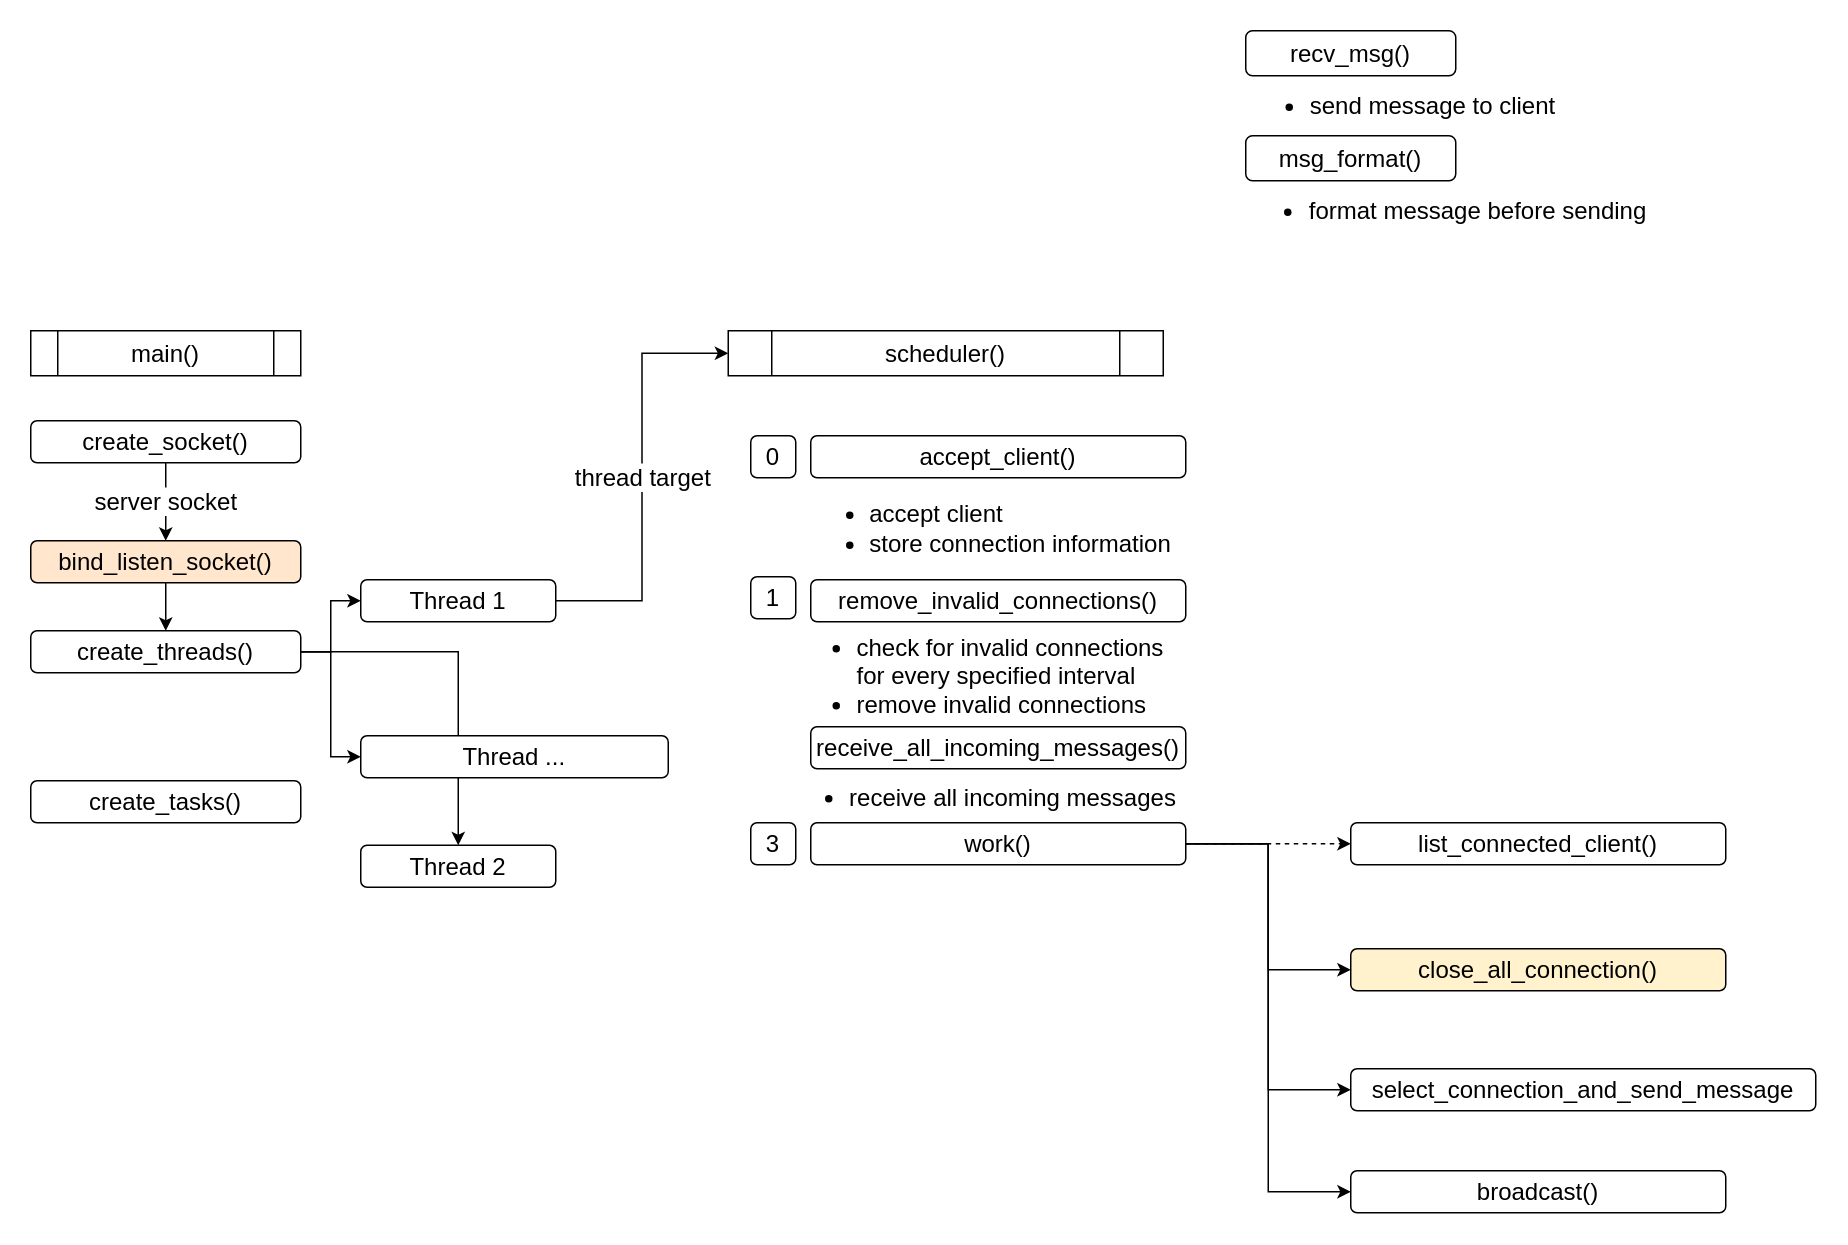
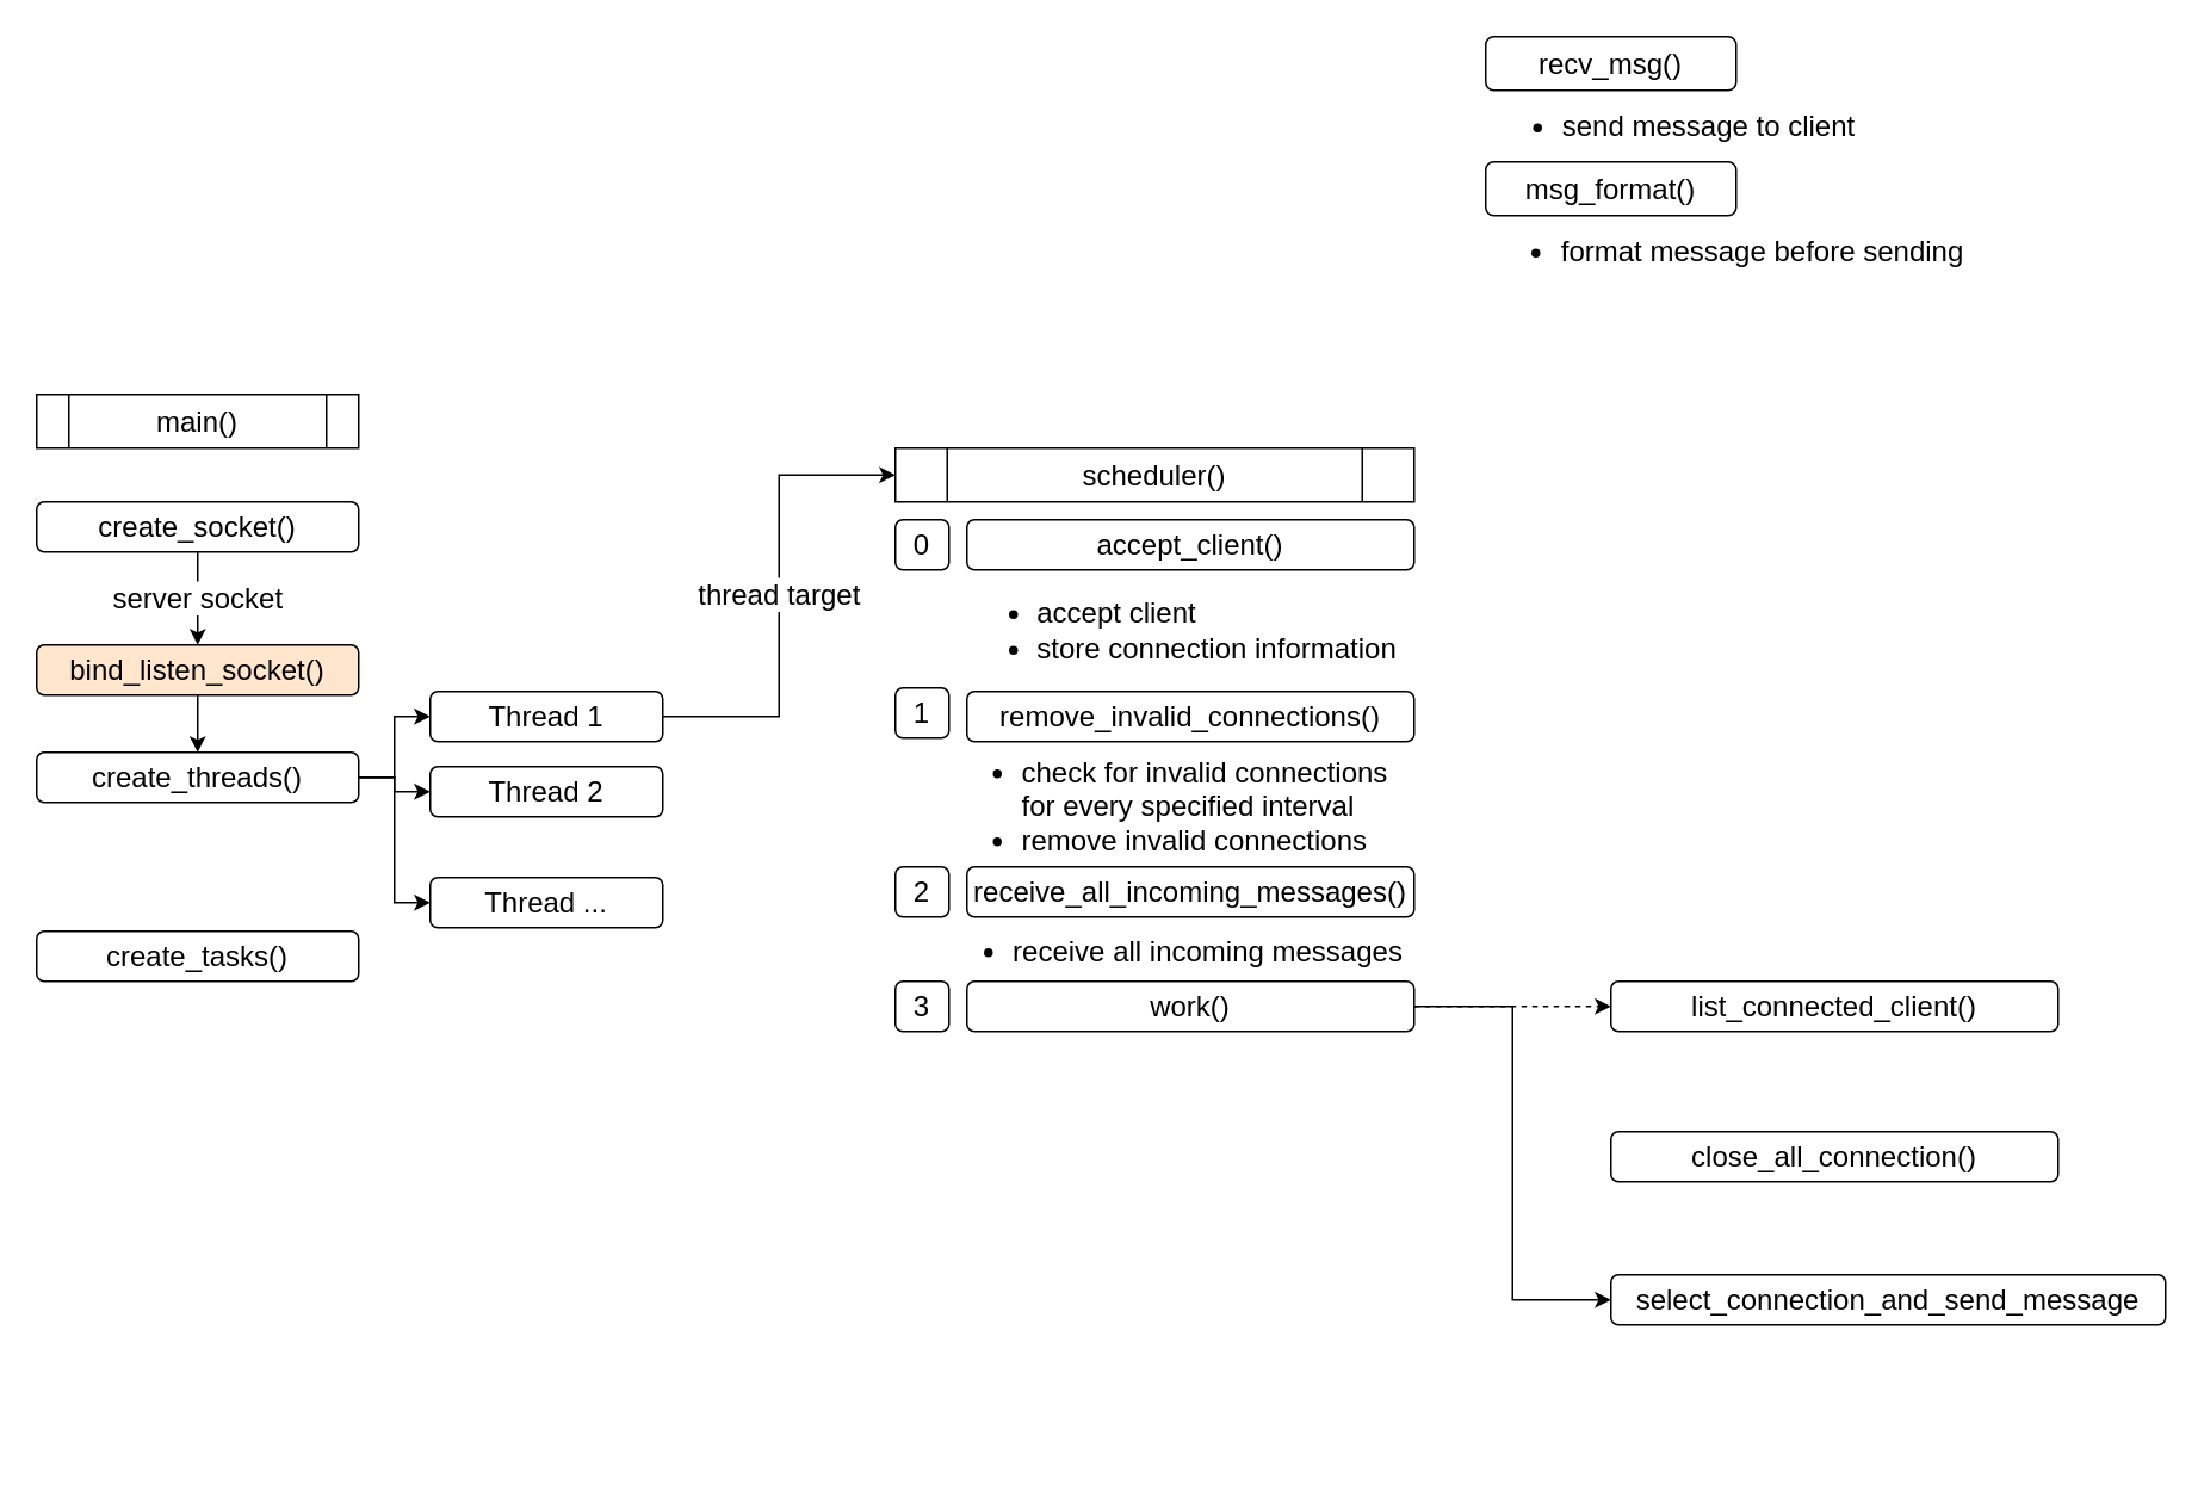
- <mxCell id="20" value="scheduler()" style="shape=process;whiteSpace=wrap;html=1;backgroundOutline=1;fontSize=16;align=center;" vertex="1" parent="1"><mxGeometry x="485" y="220" width="290" height="30" as="geometry" /></mxCell>
+ <mxCell id="20" value="scheduler()" style="shape=process;whiteSpace=wrap;html=1;backgroundOutline=1;fontSize=16;align=center;" vertex="1" parent="1"><mxGeometry x="500" y="250" width="290" height="30" as="geometry" /></mxCell>
+ <mxCell id="31" value="2" style="rounded=1;whiteSpace=wrap;html=1;fontSize=16;align=center;" vertex="1" parent="1"><mxGeometry x="500" y="484" width="30" height="28" as="geometry" /></mxCell>
- <mxCell id="19" value="Thread ..." style="rounded=1;whiteSpace=wrap;html=1;fontSize=16;align=center;" vertex="1" parent="1"><mxGeometry x="240" y="490" width="205" height="28" as="geometry" /></mxCell>
+ <mxCell id="19" value="Thread ..." style="rounded=1;whiteSpace=wrap;html=1;fontSize=16;align=center;" vertex="1" parent="1"><mxGeometry x="240" y="490" width="130" height="28" as="geometry" /></mxCell>
- <mxCell id="18" value="Thread 2" style="rounded=1;whiteSpace=wrap;html=1;fontSize=16;align=center;" vertex="1" parent="1"><mxGeometry x="240" y="563" width="130" height="28" as="geometry" /></mxCell>
+ <mxCell id="18" value="Thread 2" style="rounded=1;whiteSpace=wrap;html=1;fontSize=16;align=center;" vertex="1" parent="1"><mxGeometry x="240" y="428" width="130" height="28" as="geometry" /></mxCell>
- <mxCell id="27" style="edgeStyle=orthogonalEdgeStyle;rounded=0;orthogonalLoop=1;jettySize=auto;html=1;exitX=1;exitY=0.5;exitDx=0;exitDy=0;entryX=0;entryY=0.5;entryDx=0;entryDy=0;fontSize=16;" edge="1" parent="1" source="28" target="37"><mxGeometry relative="1" as="geometry" /></mxCell>
- <mxCell id="37" value="close_all_connection()" style="rounded=1;whiteSpace=wrap;html=1;fontSize=16;align=center;fillColor=#fff2cc;" vertex="1" parent="1"><mxGeometry x="900" y="632" width="250" height="28" as="geometry" /></mxCell>
+ <mxCell id="37" value="close_all_connection()" style="rounded=1;whiteSpace=wrap;html=1;fontSize=16;align=center;" vertex="1" parent="1"><mxGeometry x="900" y="632" width="250" height="28" as="geometry" /></mxCell>
- <mxCell id="26" style="edgeStyle=orthogonalEdgeStyle;rounded=0;orthogonalLoop=1;jettySize=auto;html=1;exitX=1;exitY=0.5;exitDx=0;exitDy=0;entryX=0;entryY=0.5;entryDx=0;entryDy=0;fontSize=16;" edge="1" parent="1" source="28" target="39"><mxGeometry relative="1" as="geometry" /></mxCell>
- <mxCell id="39" value="broadcast()" style="rounded=1;whiteSpace=wrap;html=1;fontSize=16;align=center;" vertex="1" parent="1"><mxGeometry x="900" y="780" width="250" height="28" as="geometry" /></mxCell>
